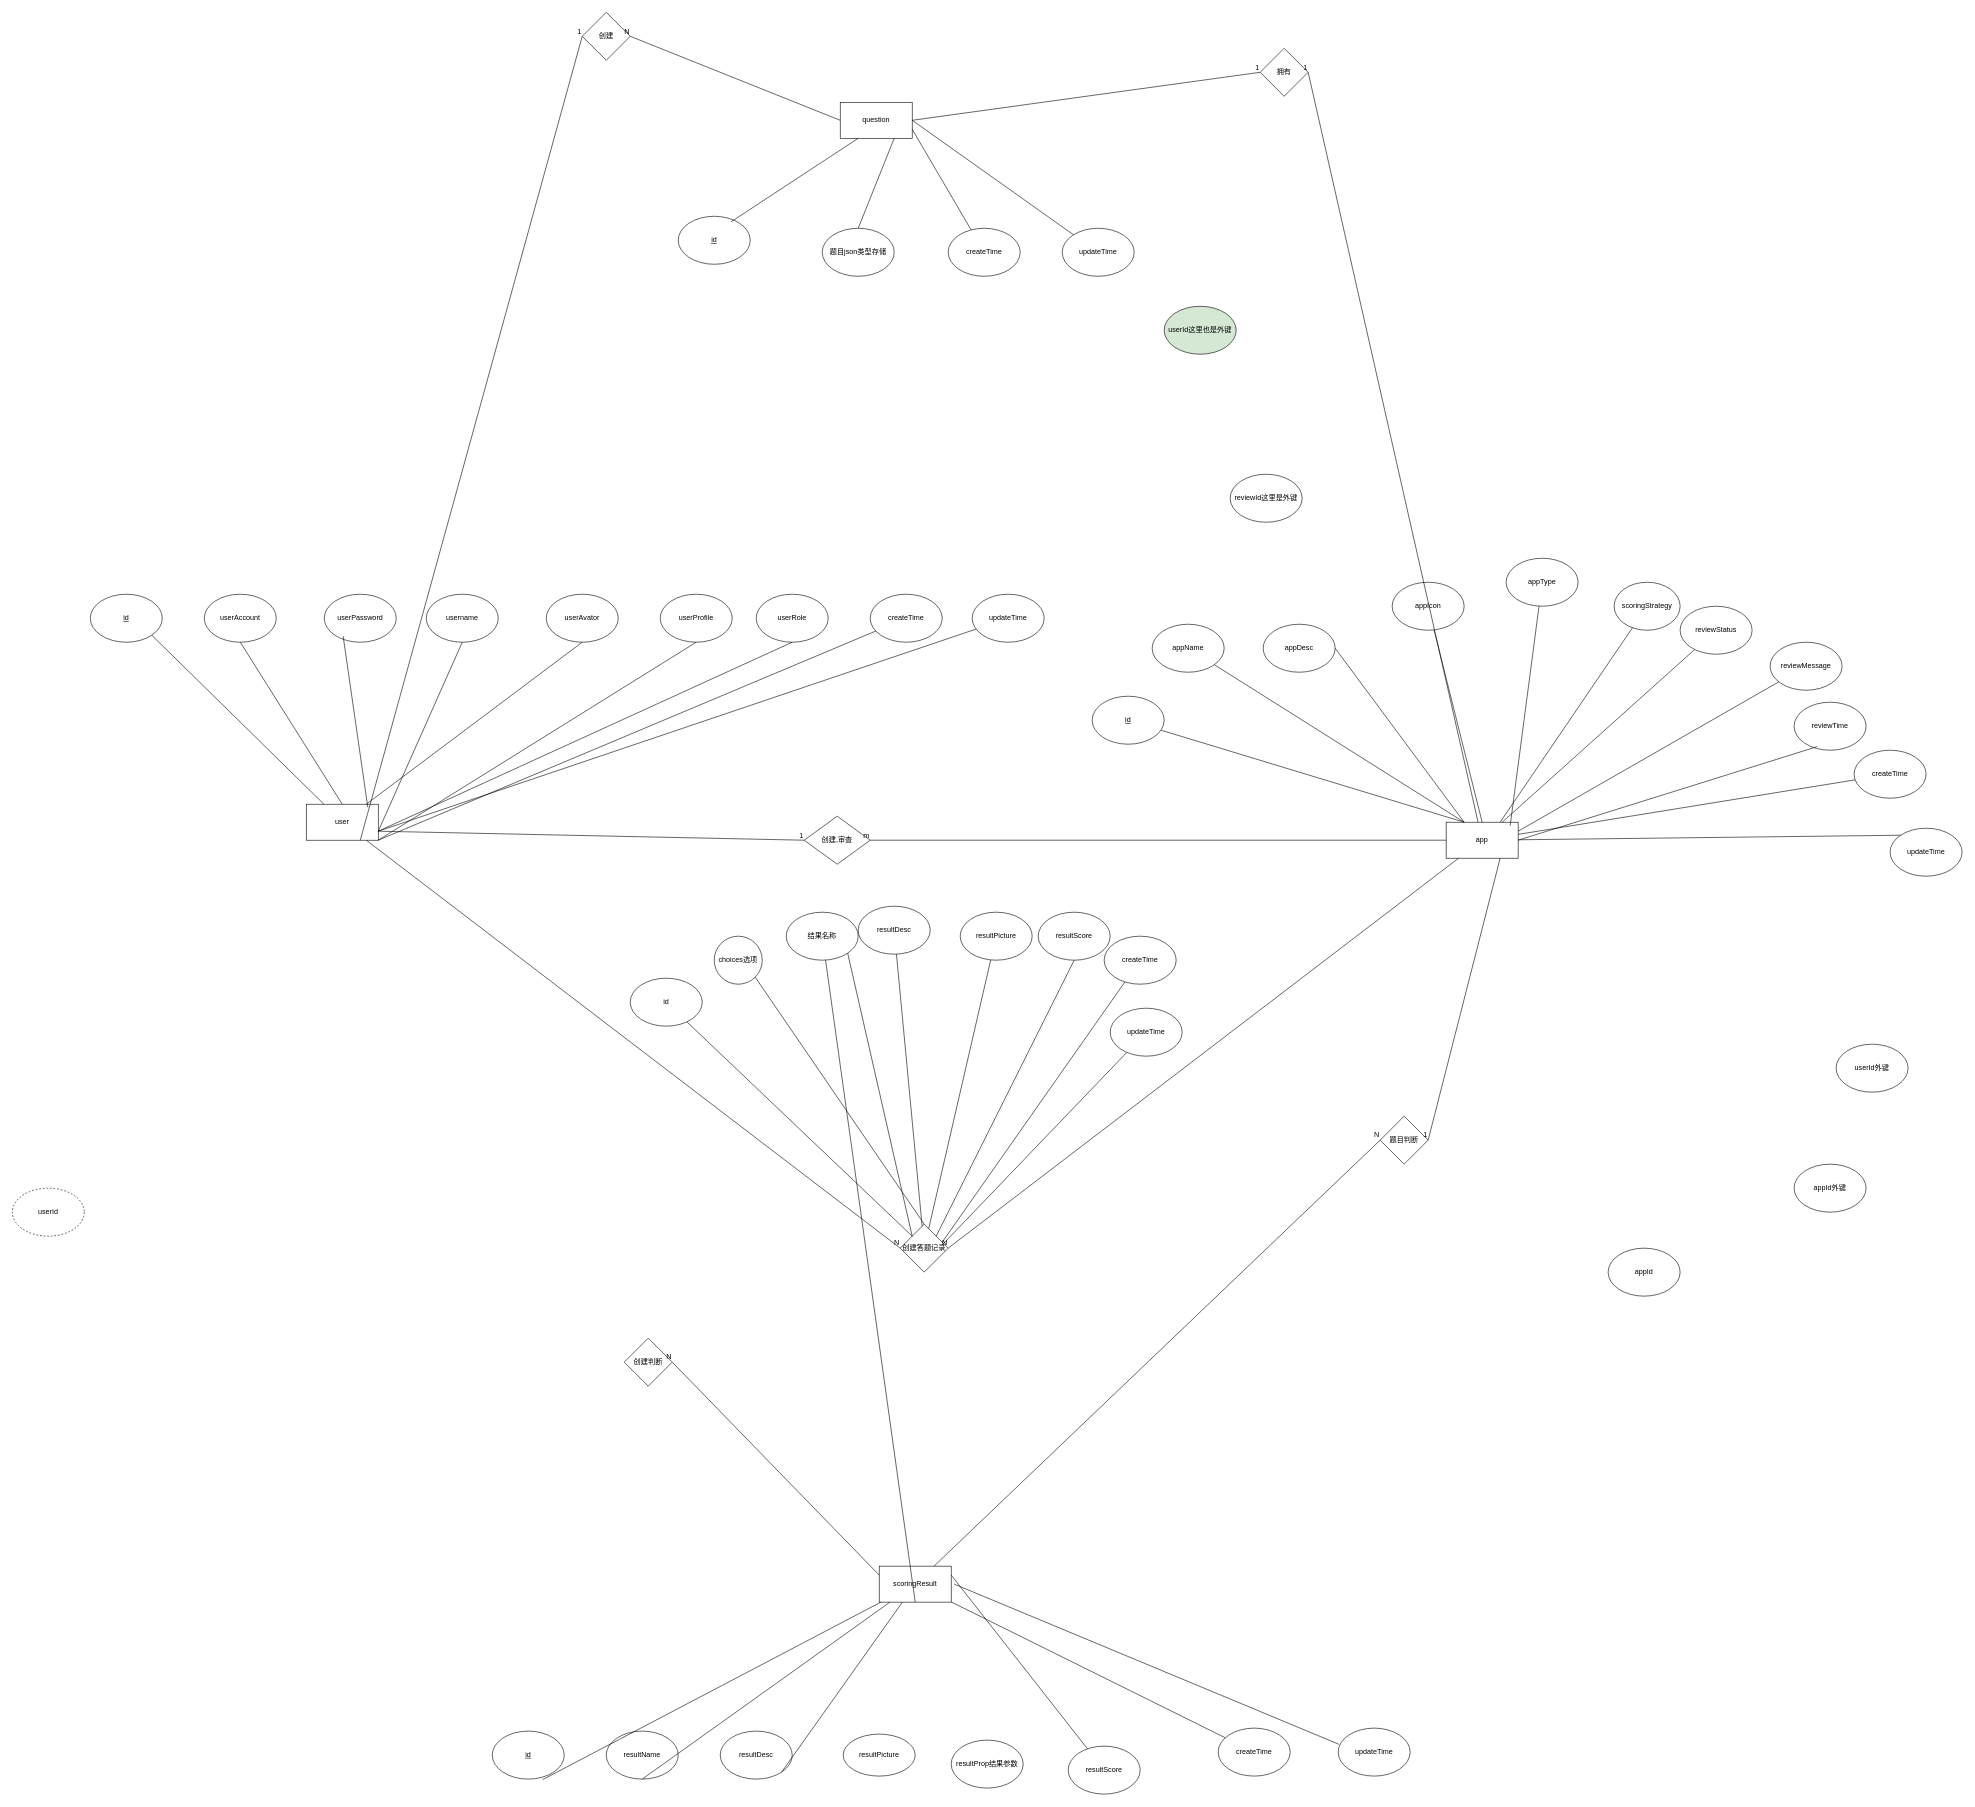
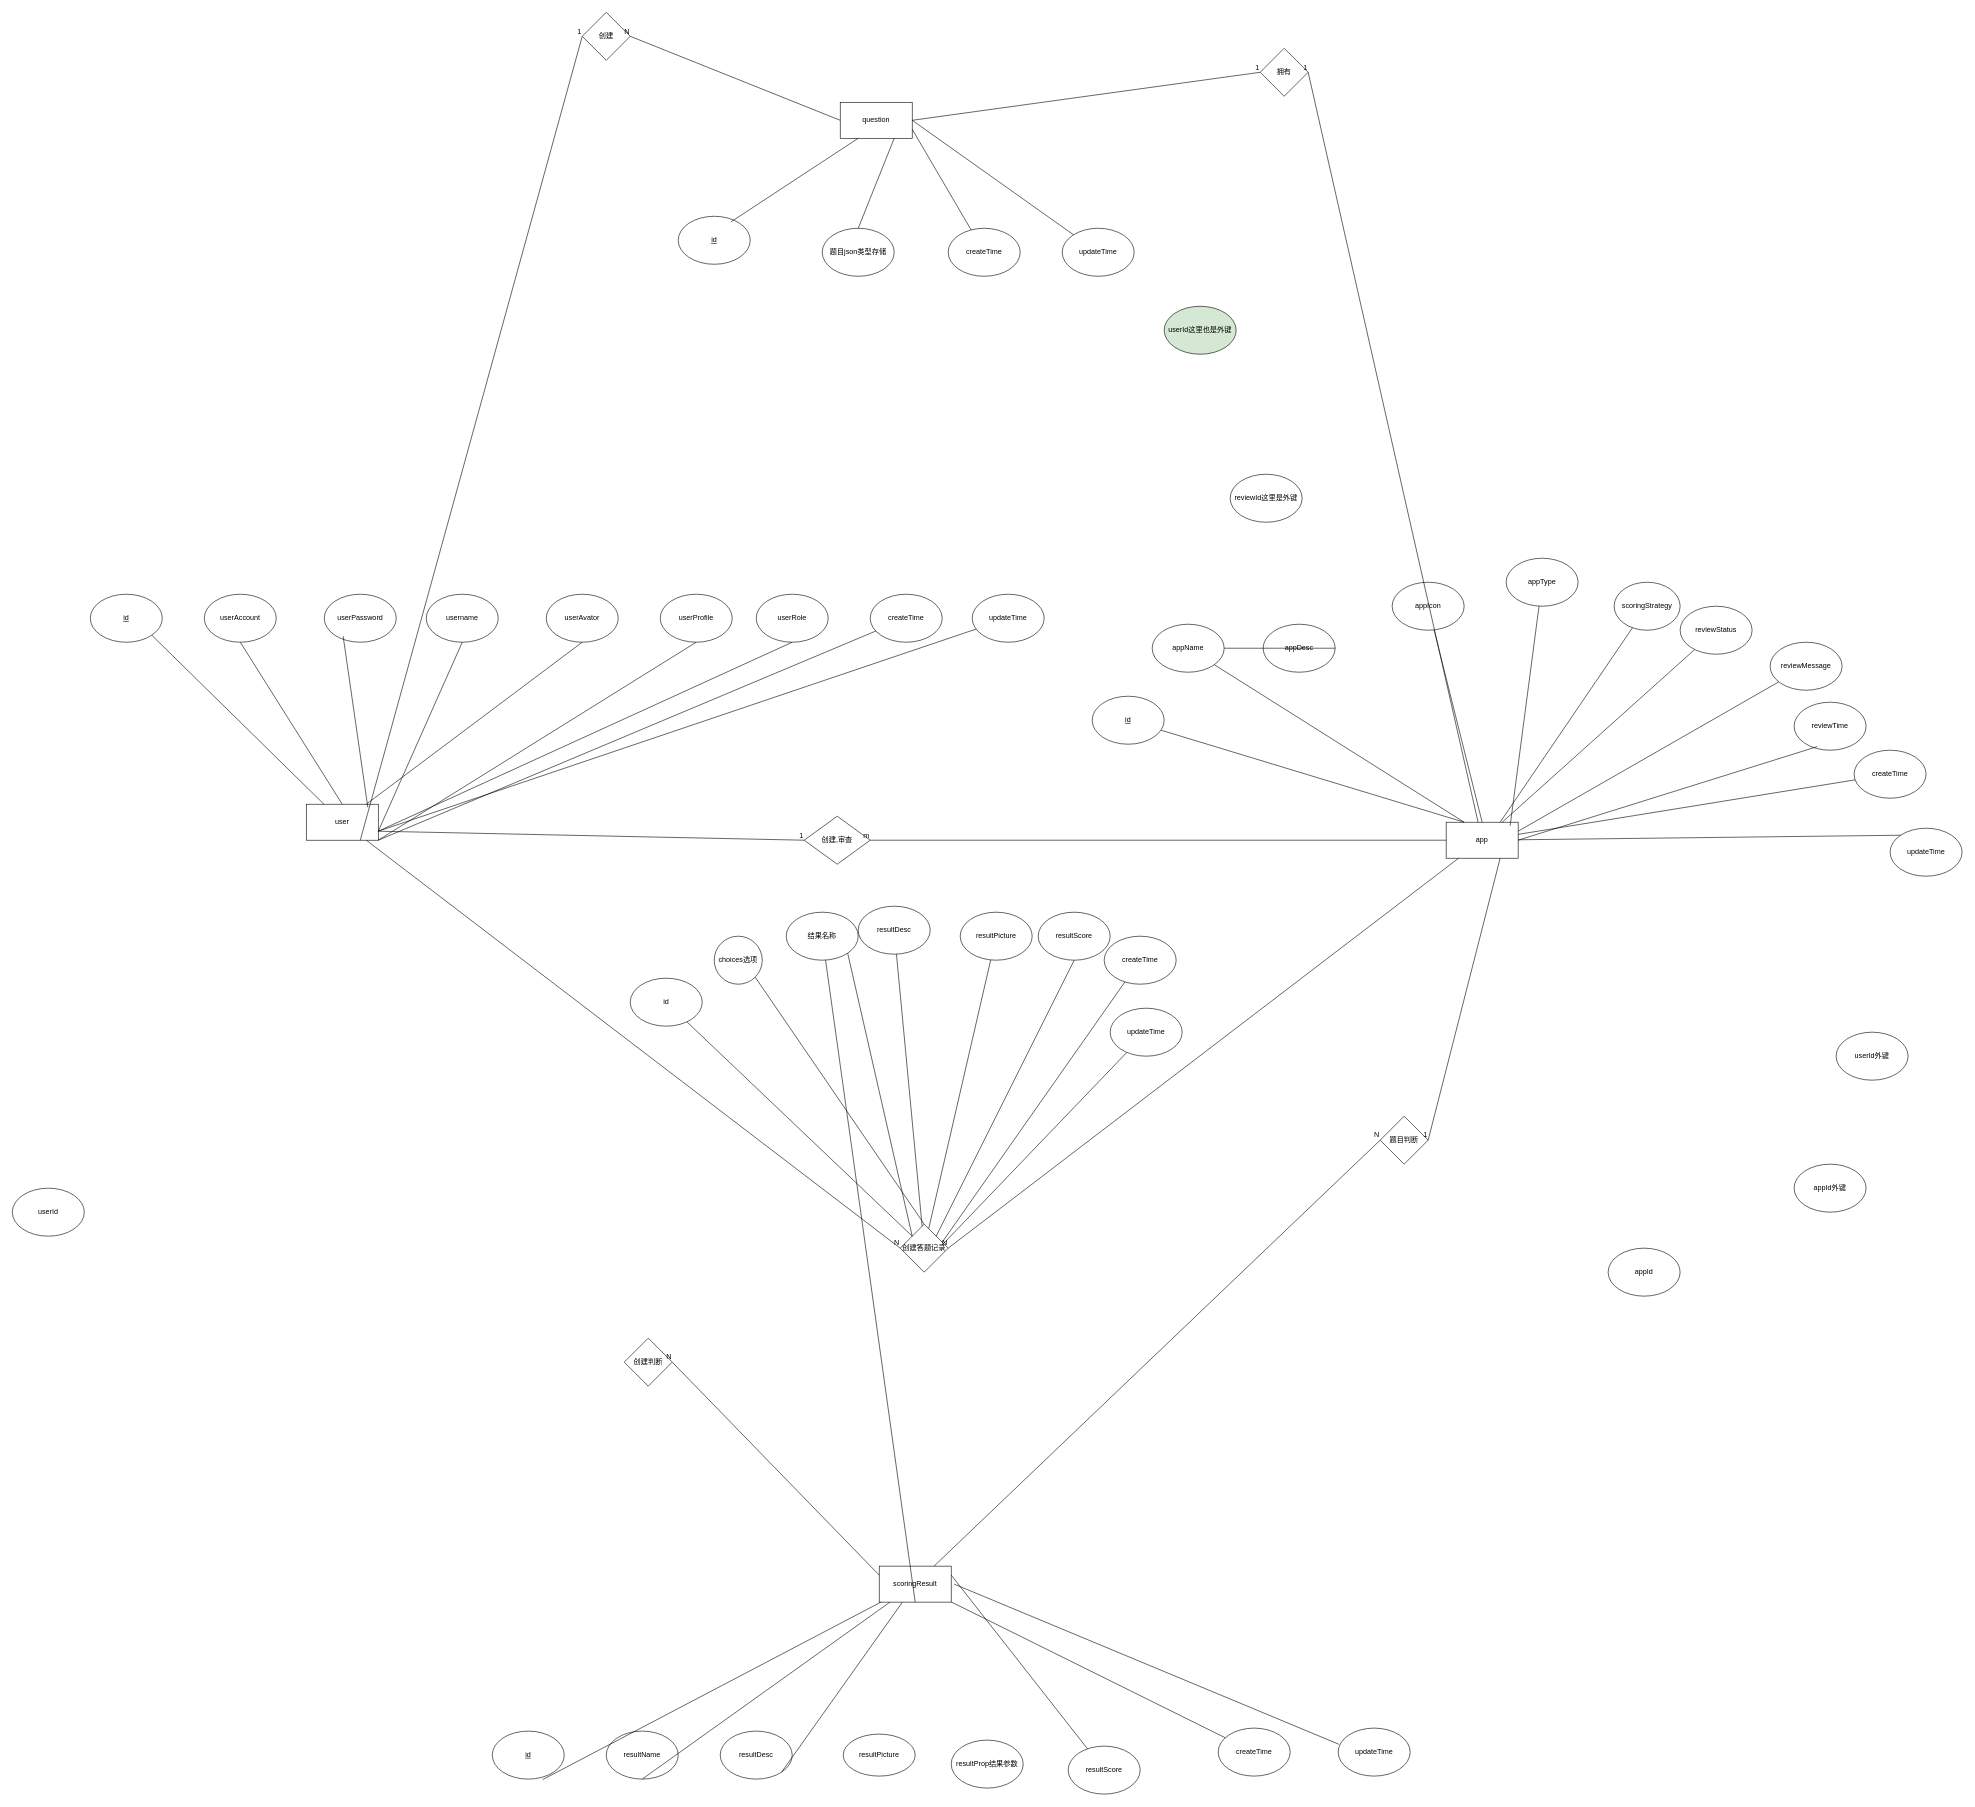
- <mxCell id="18" value="" style="endArrow=none;html=1;rounded=0;exitX=1;exitY=0.5;exitDx=0;exitDy=0;entryX=0.25;entryY=0;entryDx=0;entryDy=0;" edge="1" parent="1" source="5" target="2"><mxGeometry width="50" height="50" relative="1" as="geometry"><mxPoint x="2260" y="1070" as="sourcePoint" /><mxPoint x="2430" y="1330" as="targetPoint" /></mxGeometry></mxCell>
+ <mxCell id="18" value="" style="endArrow=none;html=1;rounded=0;exitX=1;exitY=0.5;exitDx=0;exitDy=0;" edge="1" parent="1" source="5" target="4"><mxGeometry width="50" height="50" relative="1" as="geometry"><mxPoint x="2260" y="1070" as="sourcePoint" /><mxPoint x="2430" y="1330" as="targetPoint" /></mxGeometry></mxCell>
- <mxCell id="55" value="userId外键" style="ellipse;whiteSpace=wrap;html=1;" vertex="1" parent="1"><mxGeometry x="3060" y="1740" width="120" height="80" as="geometry" /></mxCell>
+ <mxCell id="55" value="userId外键" style="ellipse;whiteSpace=wrap;html=1;" vertex="1" parent="1"><mxGeometry x="3060" y="1720" width="120" height="80" as="geometry" /></mxCell>
- <mxCell id="80" value="userId" style="ellipse;whiteSpace=wrap;html=1;dashed=1;" vertex="1" parent="1"><mxGeometry x="20" y="1980" width="120" height="80" as="geometry" /></mxCell>
+ <mxCell id="80" value="userId" style="ellipse;whiteSpace=wrap;html=1;" vertex="1" parent="1"><mxGeometry x="20" y="1980" width="120" height="80" as="geometry" /></mxCell>
